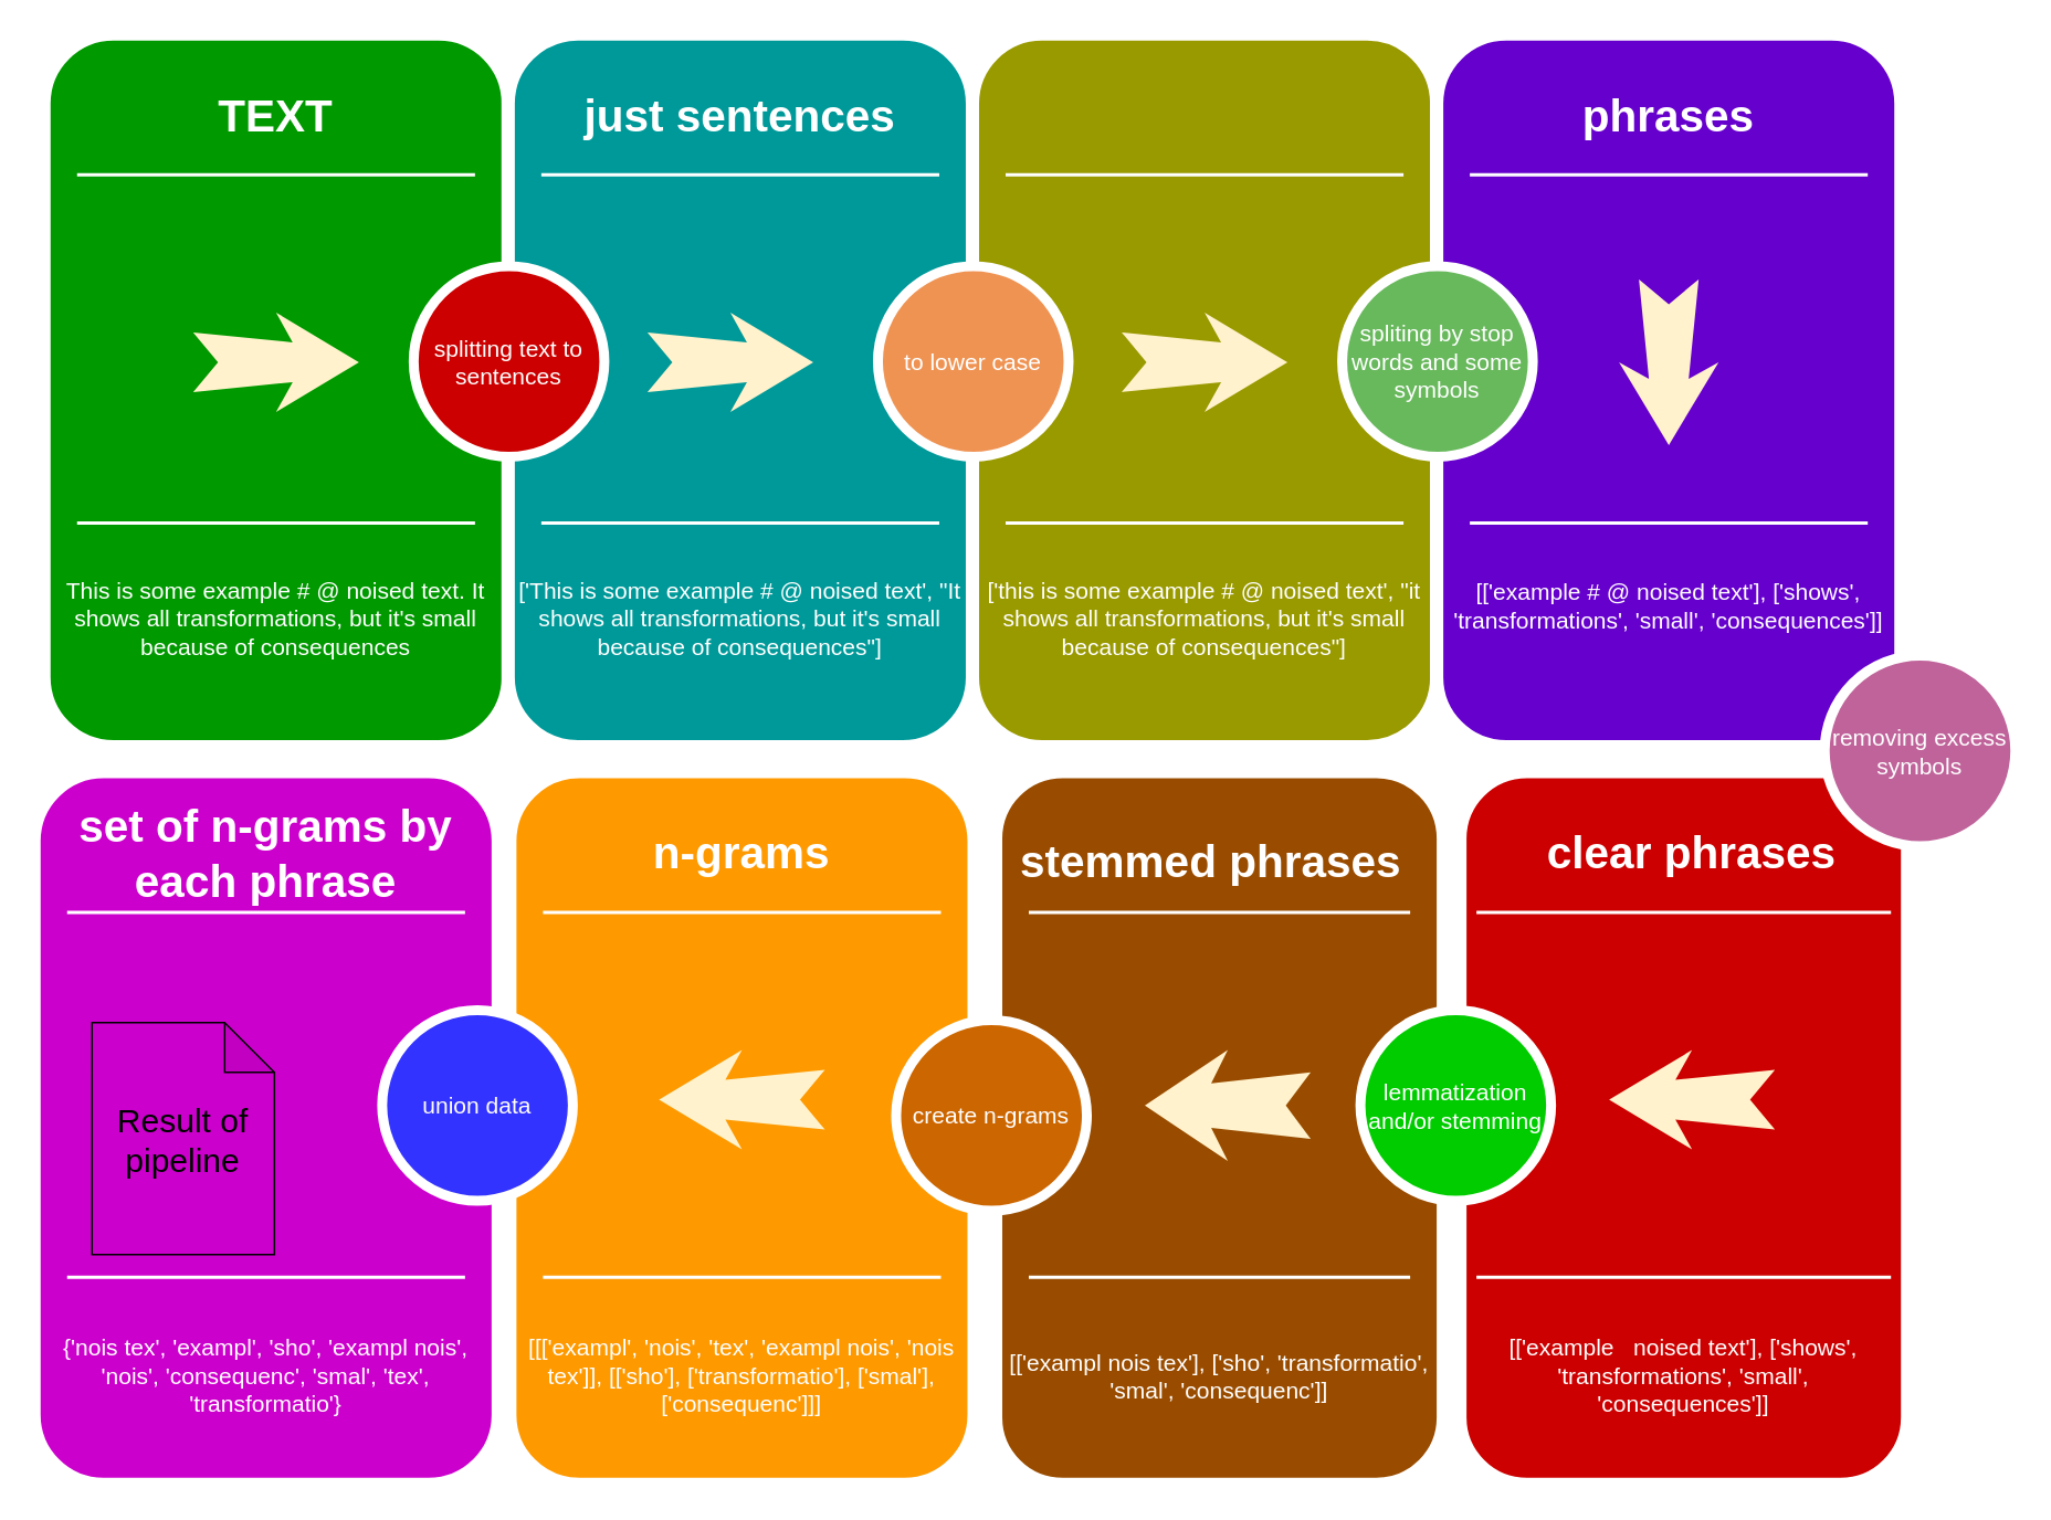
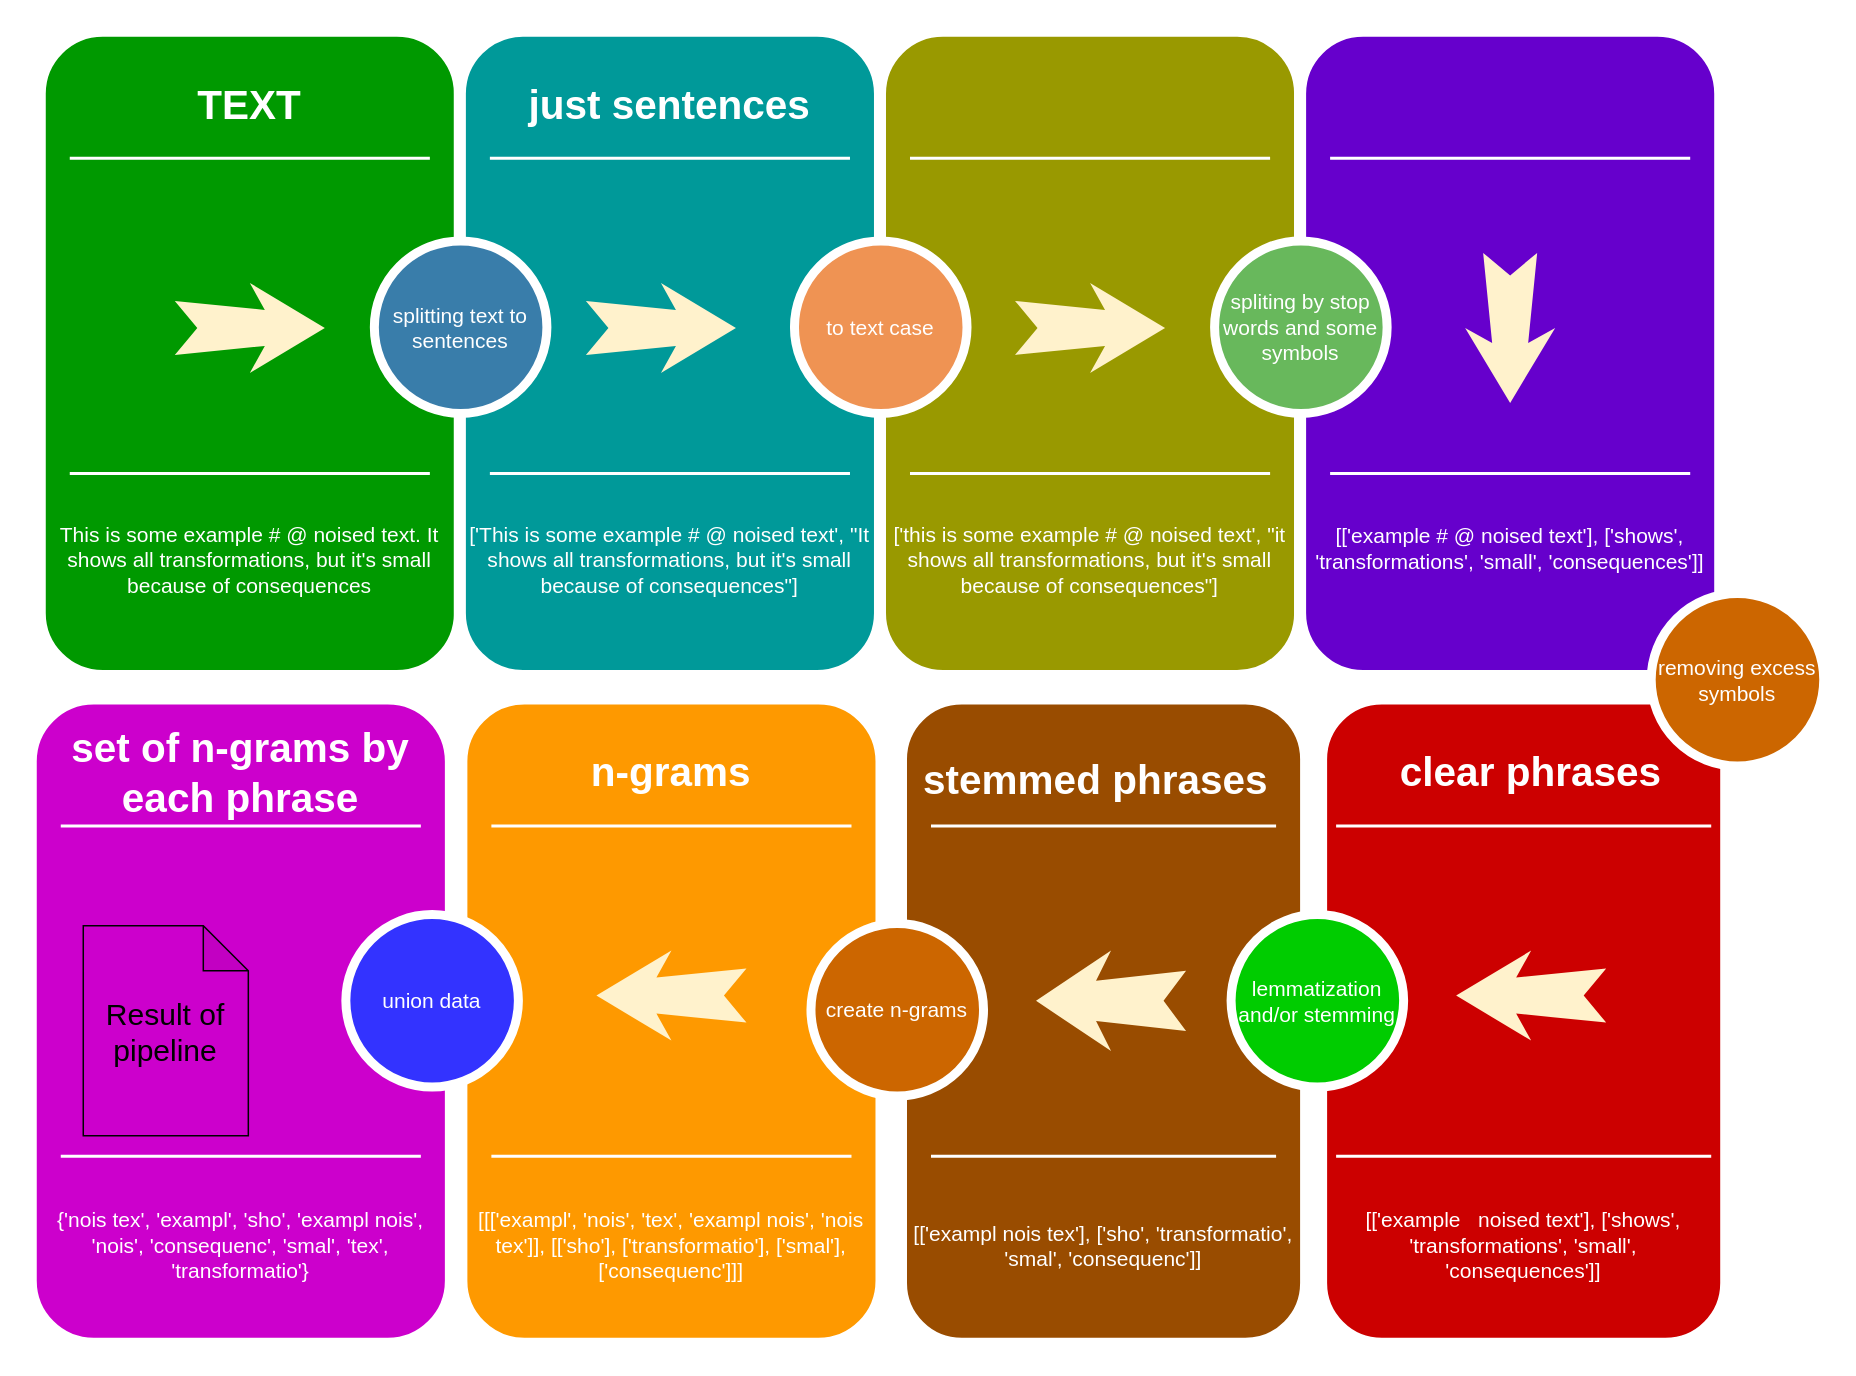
- <mxCell id="19" value="phrases" style="text;html=1;strokeColor=none;fillColor=none;align=center;verticalAlign=middle;whiteSpace=wrap;rounded=0;shadow=0;fontSize=27;fontColor=#FFFFFF;fontStyle=1" parent="1" vertex="1"><mxGeometry x="866" y="40" width="280" height="60" as="geometry" /></mxCell>
- <mxCell id="12" value="splitting text to sentences" style="ellipse;whiteSpace=wrap;html=1;rounded=0;shadow=0;strokeWidth=6;fontSize=14;align=center;fillColor=#cc0000;strokeColor=#FFFFFF;fontColor=#FFFFFF;" parent="1" vertex="1"><mxGeometry x="249" y="160" width="115" height="115" as="geometry" /></mxCell>
+ <mxCell id="12" value="splitting text to sentences" style="ellipse;whiteSpace=wrap;html=1;rounded=0;shadow=0;strokeWidth=6;fontSize=14;align=center;fillColor=#397DAA;strokeColor=#FFFFFF;fontColor=#FFFFFF;" parent="1" vertex="1"><mxGeometry x="249" y="160" width="115" height="115" as="geometry" /></mxCell>
- <mxCell id="17" value="to lower case" style="ellipse;whiteSpace=wrap;html=1;rounded=0;shadow=0;strokeWidth=6;fontSize=14;align=center;fillColor=#EF9353;strokeColor=#FFFFFF;fontColor=#FFFFFF;" parent="1" vertex="1"><mxGeometry x="529" y="160" width="115" height="115" as="geometry" /></mxCell>
+ <mxCell id="17" value="to text case" style="ellipse;whiteSpace=wrap;html=1;rounded=0;shadow=0;strokeWidth=6;fontSize=14;align=center;fillColor=#EF9353;strokeColor=#FFFFFF;fontColor=#FFFFFF;" parent="1" vertex="1"><mxGeometry x="529" y="160" width="115" height="115" as="geometry" /></mxCell>
- <mxCell id="54" value="removing excess symbols" style="ellipse;whiteSpace=wrap;html=1;rounded=0;shadow=0;strokeWidth=6;fontSize=14;align=center;fillColor=#BF639A;strokeColor=#FFFFFF;fontColor=#FFFFFF;" parent="1" vertex="1"><mxGeometry x="1100" y="395" width="115" height="115" as="geometry" /></mxCell>
+ <mxCell id="54" value="removing excess symbols" style="ellipse;whiteSpace=wrap;html=1;rounded=0;shadow=0;strokeWidth=6;fontSize=14;align=center;fillColor=#cc6600;strokeColor=#FFFFFF;fontColor=#FFFFFF;" parent="1" vertex="1"><mxGeometry x="1100" y="395" width="115" height="115" as="geometry" /></mxCell>
